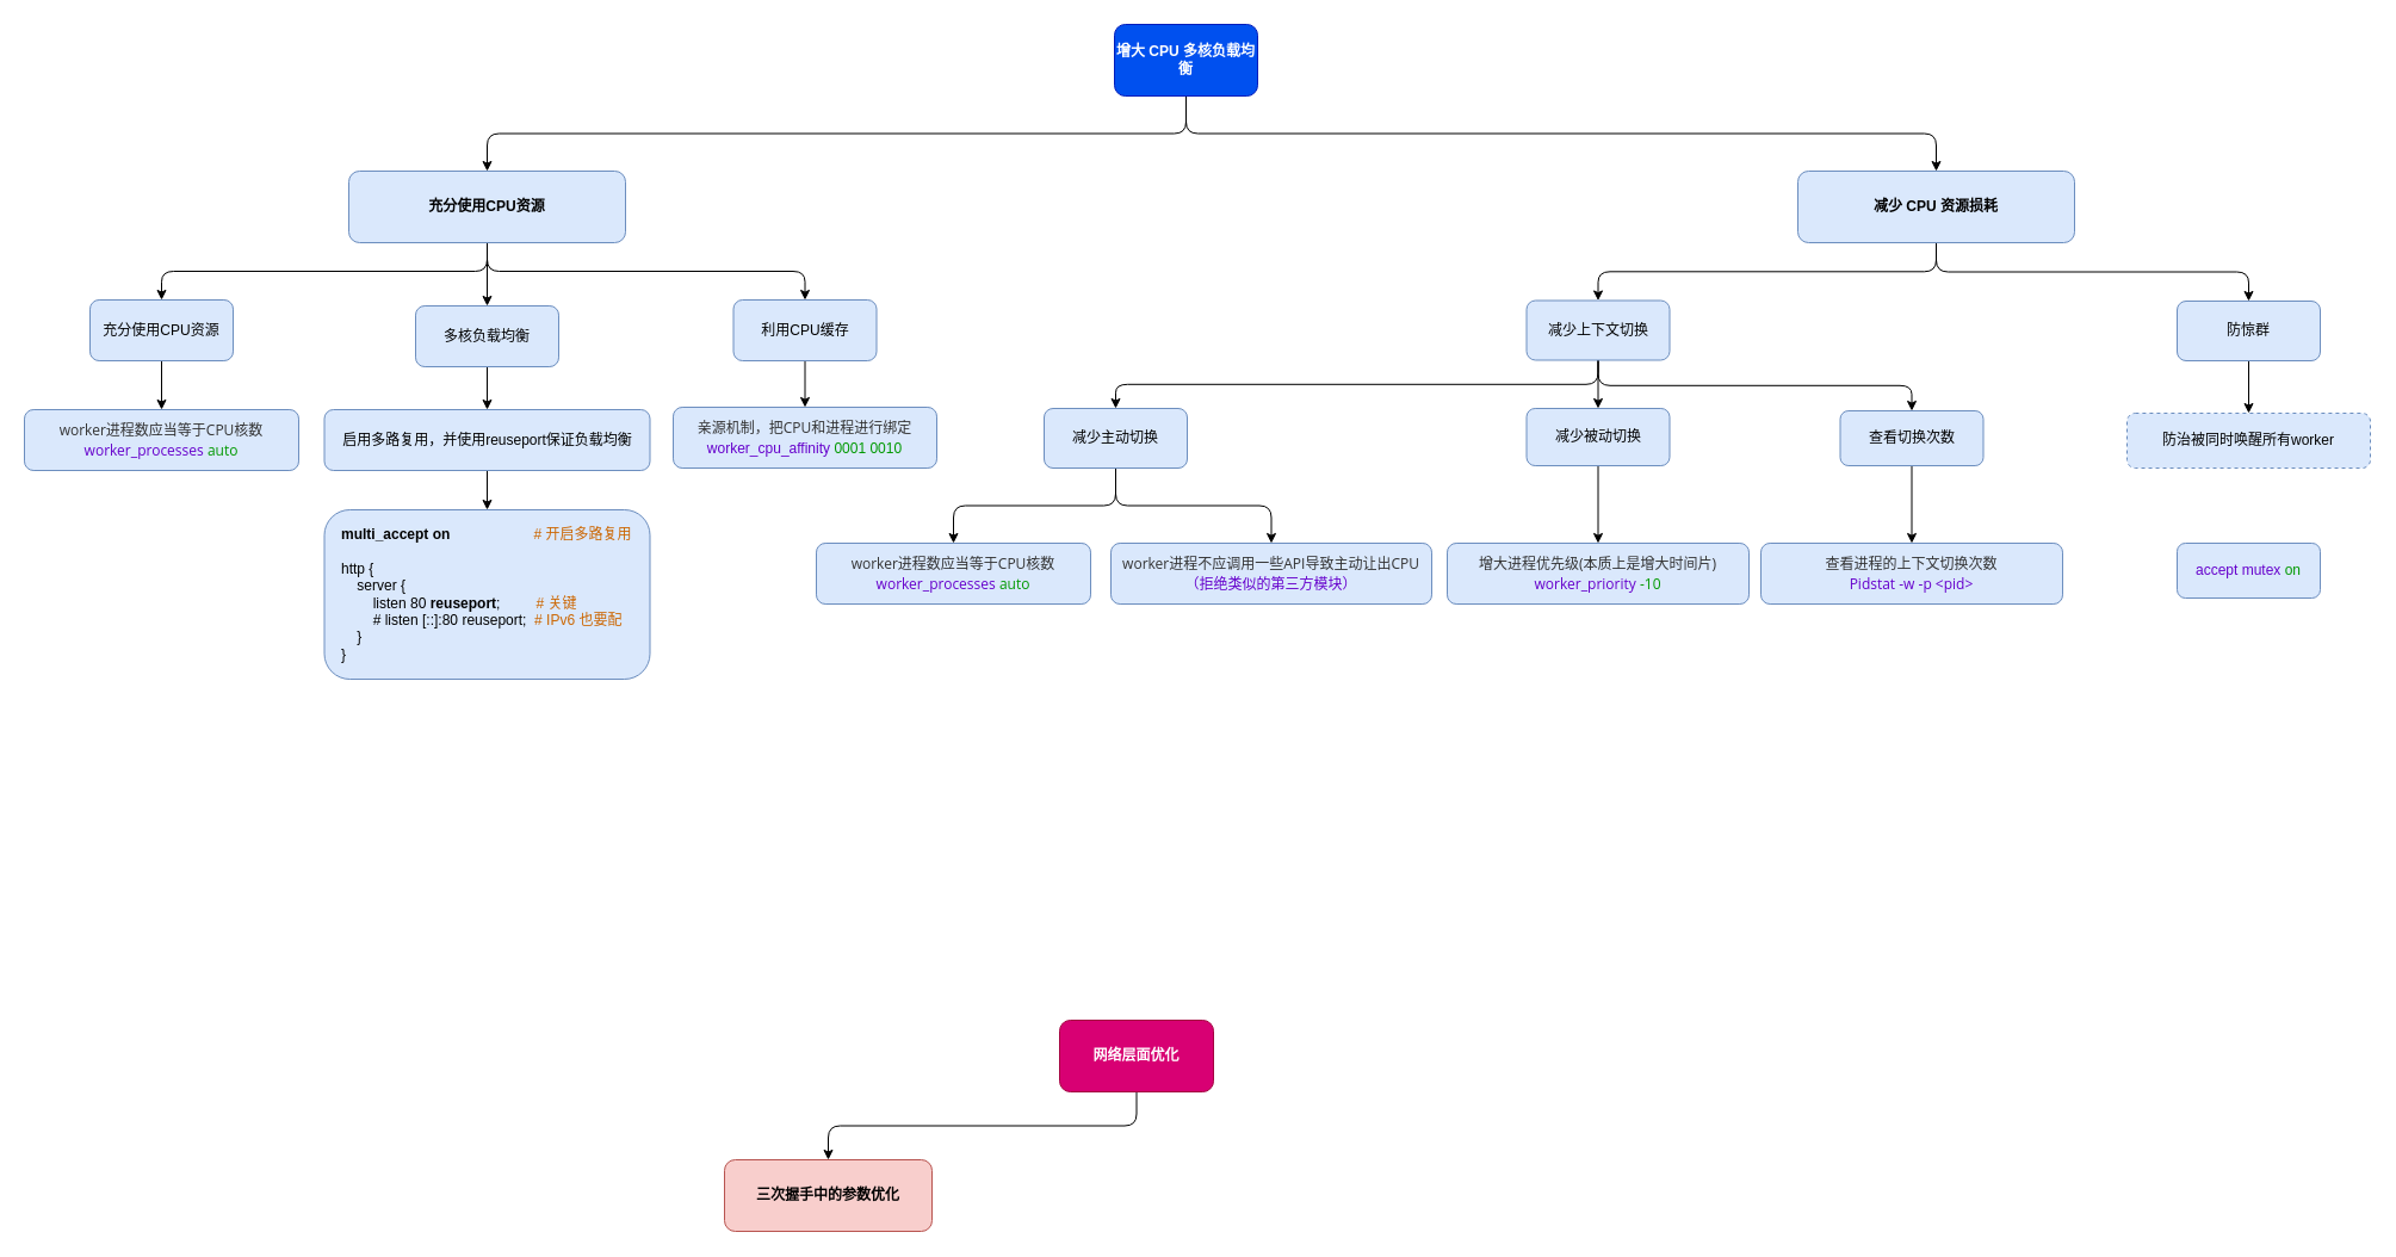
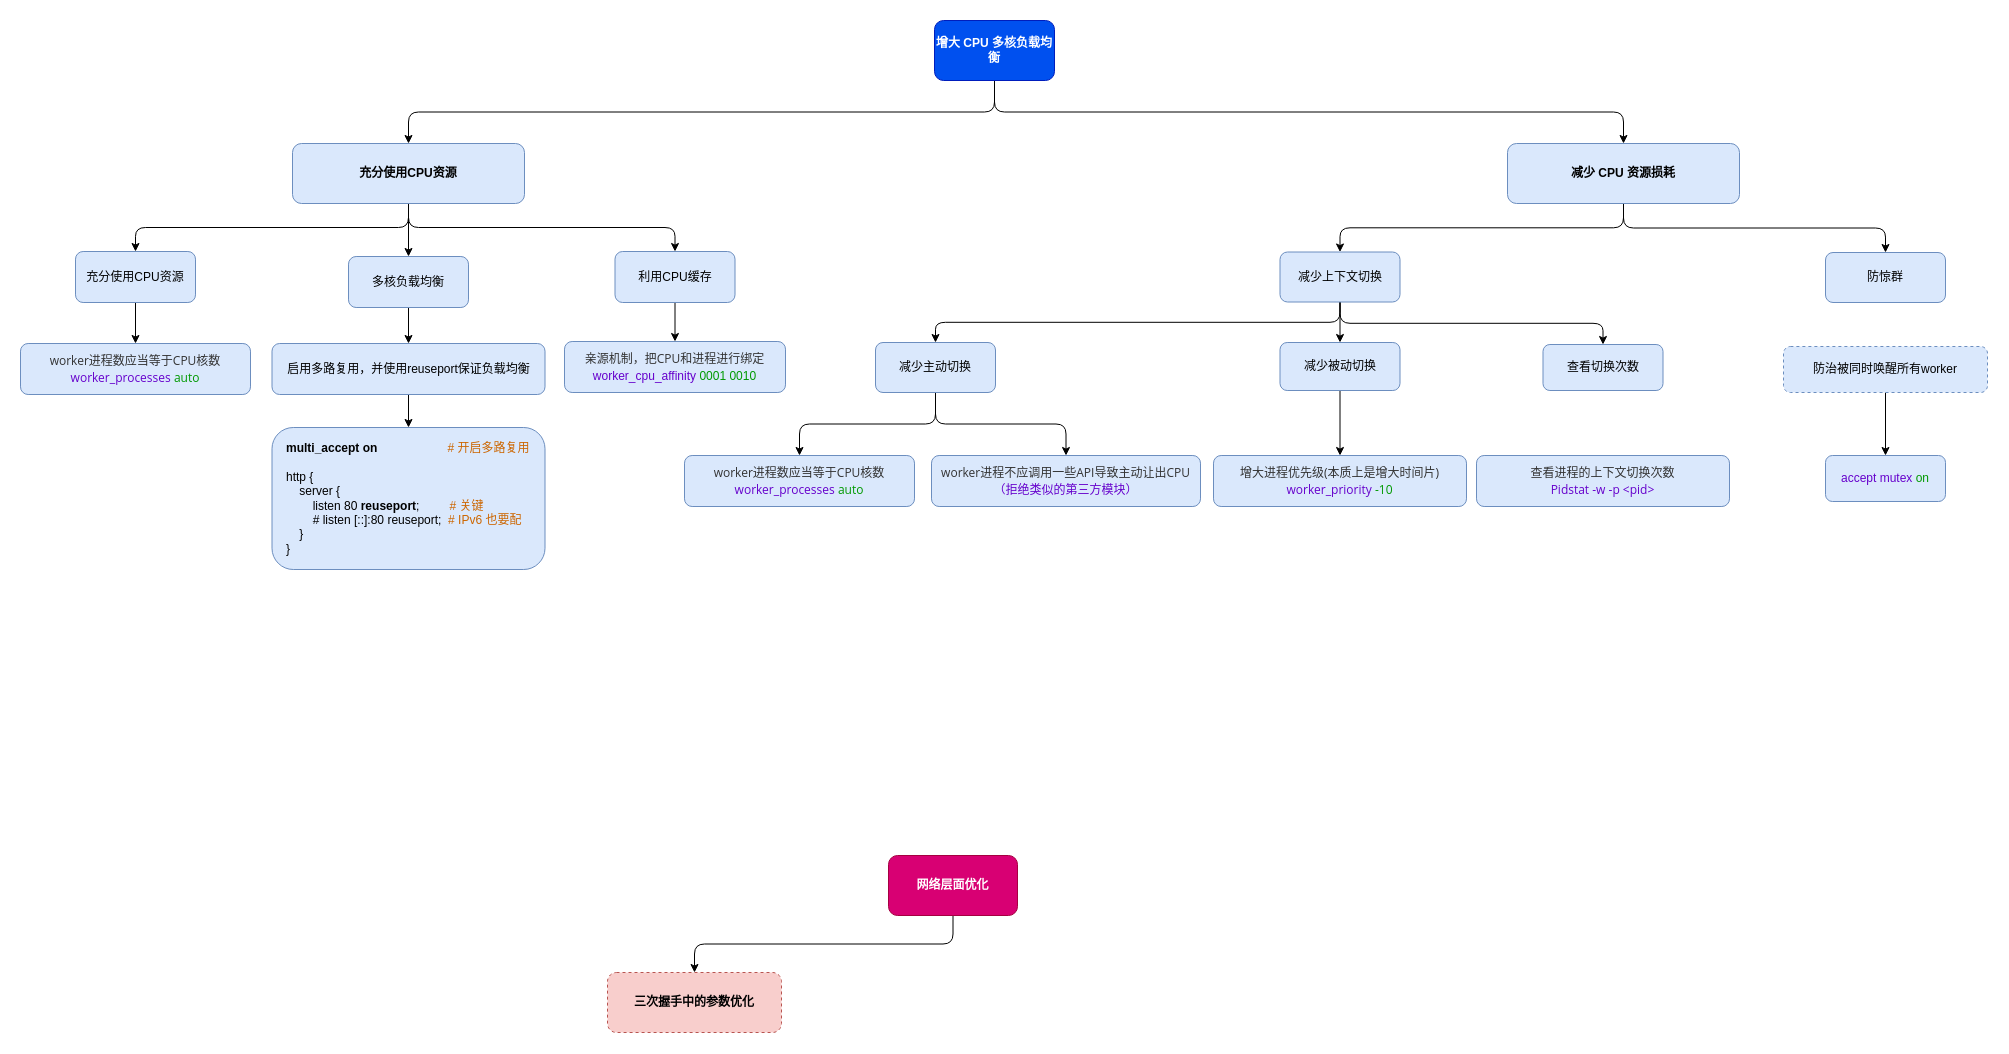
- <mxCell id="29" style="edgeStyle=orthogonalEdgeStyle;curved=0;rounded=1;orthogonalLoop=1;jettySize=auto;html=1;exitX=0.5;exitY=1;exitDx=0;exitDy=0;entryX=0.5;entryY=0;entryDx=0;entryDy=0;strokeColor=default;align=center;verticalAlign=middle;fontFamily=Helvetica;fontSize=11;fontColor=default;labelBackgroundColor=default;endArrow=classic;" edge="1" parent="2" source="30" target="43"><mxGeometry relative="1" as="geometry" /></mxCell>
- <mxCell id="22" style="edgeStyle=orthogonalEdgeStyle;curved=0;rounded=1;orthogonalLoop=1;jettySize=auto;html=1;exitX=0.5;exitY=1;exitDx=0;exitDy=0;entryX=0.5;entryY=0;entryDx=0;entryDy=0;strokeColor=default;align=center;verticalAlign=middle;fontFamily=Helvetica;fontSize=11;fontColor=default;labelBackgroundColor=default;endArrow=classic;" edge="1" parent="2" source="23" target="40"><mxGeometry relative="1" as="geometry" /></mxCell>
+ <mxCell id="42" style="edgeStyle=orthogonalEdgeStyle;curved=0;rounded=1;orthogonalLoop=1;jettySize=auto;html=1;exitX=0.5;exitY=1;exitDx=0;exitDy=0;strokeColor=default;align=center;verticalAlign=middle;fontFamily=Helvetica;fontSize=11;fontColor=default;labelBackgroundColor=default;endArrow=classic;" edge="1" parent="2" source="43" target="41"><mxGeometry relative="1" as="geometry" /></mxCell>
- <mxCell id="47" value="三次握手中的参数优化" style="rounded=1;whiteSpace=wrap;html=1;fillColor=#f8cecc;strokeColor=#b85450;fontStyle=1" vertex="1" parent="1"><mxGeometry x="607" y="972" width="174" height="60" as="geometry" /></mxCell>
+ <mxCell id="47" value="三次握手中的参数优化" style="rounded=1;whiteSpace=wrap;html=1;fillColor=#f8cecc;strokeColor=#b85450;fontStyle=1;dashed=1;" vertex="1" parent="1"><mxGeometry x="607" y="972" width="174" height="60" as="geometry" /></mxCell>
